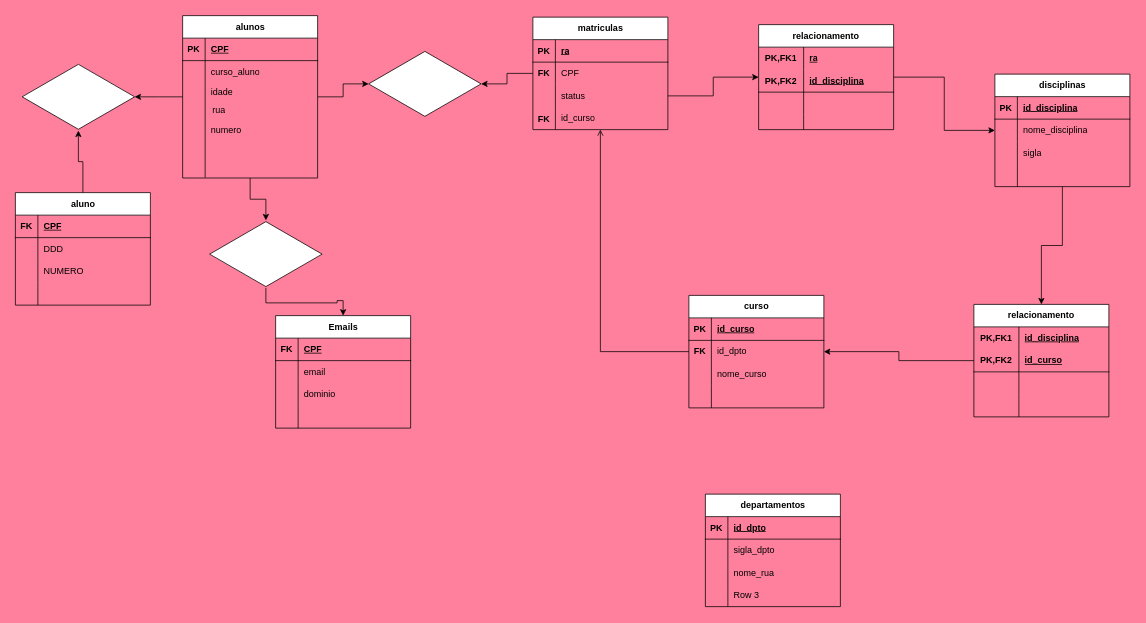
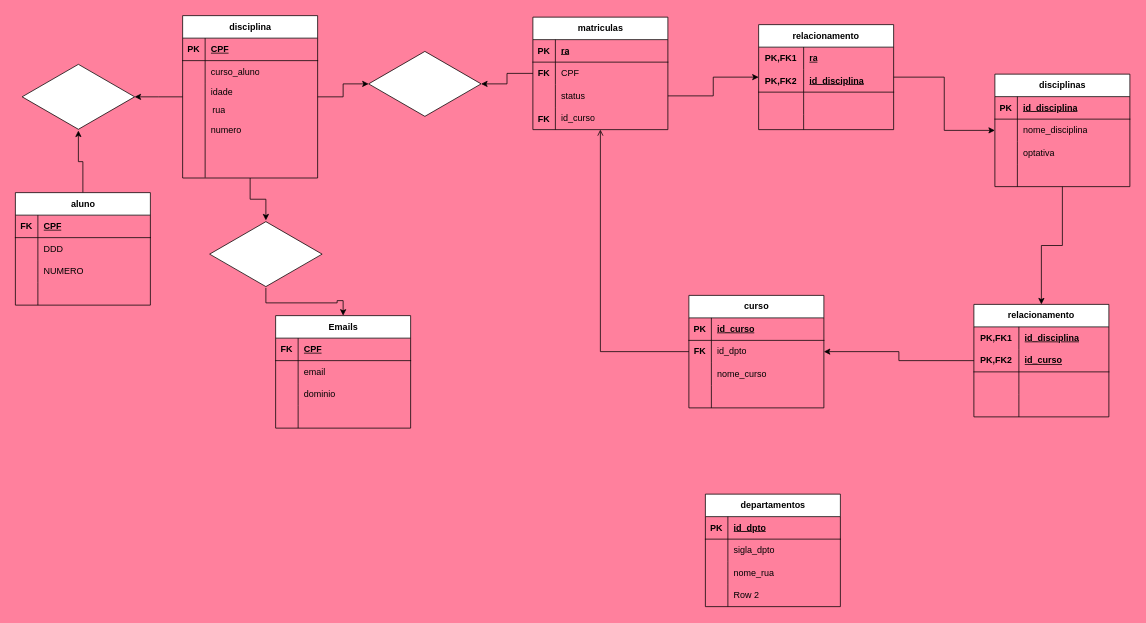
- <mxCell id="5" value="alunos" style="shape=table;startSize=30;container=1;collapsible=1;childLayout=tableLayout;fixedRows=1;rowLines=0;fontStyle=1;align=center;resizeLast=1;html=1;" vertex="1" parent="1"><mxGeometry x="243" y="20" width="180" height="216.5" as="geometry" /></mxCell>
+ <mxCell id="5" value="disciplina" style="shape=table;startSize=30;container=1;collapsible=1;childLayout=tableLayout;fixedRows=1;rowLines=0;fontStyle=1;align=center;resizeLast=1;html=1;" vertex="1" parent="1"><mxGeometry x="243" y="20" width="180" height="216.5" as="geometry" /></mxCell>
- <mxCell id="89" value="sigla" style="shape=partialRectangle;connectable=0;fillColor=none;top=0;left=0;bottom=0;right=0;align=left;spacingLeft=6;overflow=hidden;whiteSpace=wrap;html=1;" vertex="1" parent="87"><mxGeometry x="30" width="150" height="30" as="geometry"><mxRectangle width="150" height="30" as="alternateBounds" /></mxGeometry></mxCell>
+ <mxCell id="89" value="optativa" style="shape=partialRectangle;connectable=0;fillColor=none;top=0;left=0;bottom=0;right=0;align=left;spacingLeft=6;overflow=hidden;whiteSpace=wrap;html=1;" vertex="1" parent="87"><mxGeometry x="30" width="150" height="30" as="geometry"><mxRectangle width="150" height="30" as="alternateBounds" /></mxGeometry></mxCell>
- <mxCell id="134" value="Row 3" style="shape=partialRectangle;connectable=0;fillColor=none;top=0;left=0;bottom=0;right=0;align=left;spacingLeft=6;overflow=hidden;whiteSpace=wrap;html=1;" vertex="1" parent="132"><mxGeometry x="30" width="150" height="30" as="geometry"><mxRectangle width="150" height="30" as="alternateBounds" /></mxGeometry></mxCell>
+ <mxCell id="134" value="Row 2" style="shape=partialRectangle;connectable=0;fillColor=none;top=0;left=0;bottom=0;right=0;align=left;spacingLeft=6;overflow=hidden;whiteSpace=wrap;html=1;" vertex="1" parent="132"><mxGeometry x="30" width="150" height="30" as="geometry"><mxRectangle width="150" height="30" as="alternateBounds" /></mxGeometry></mxCell>
